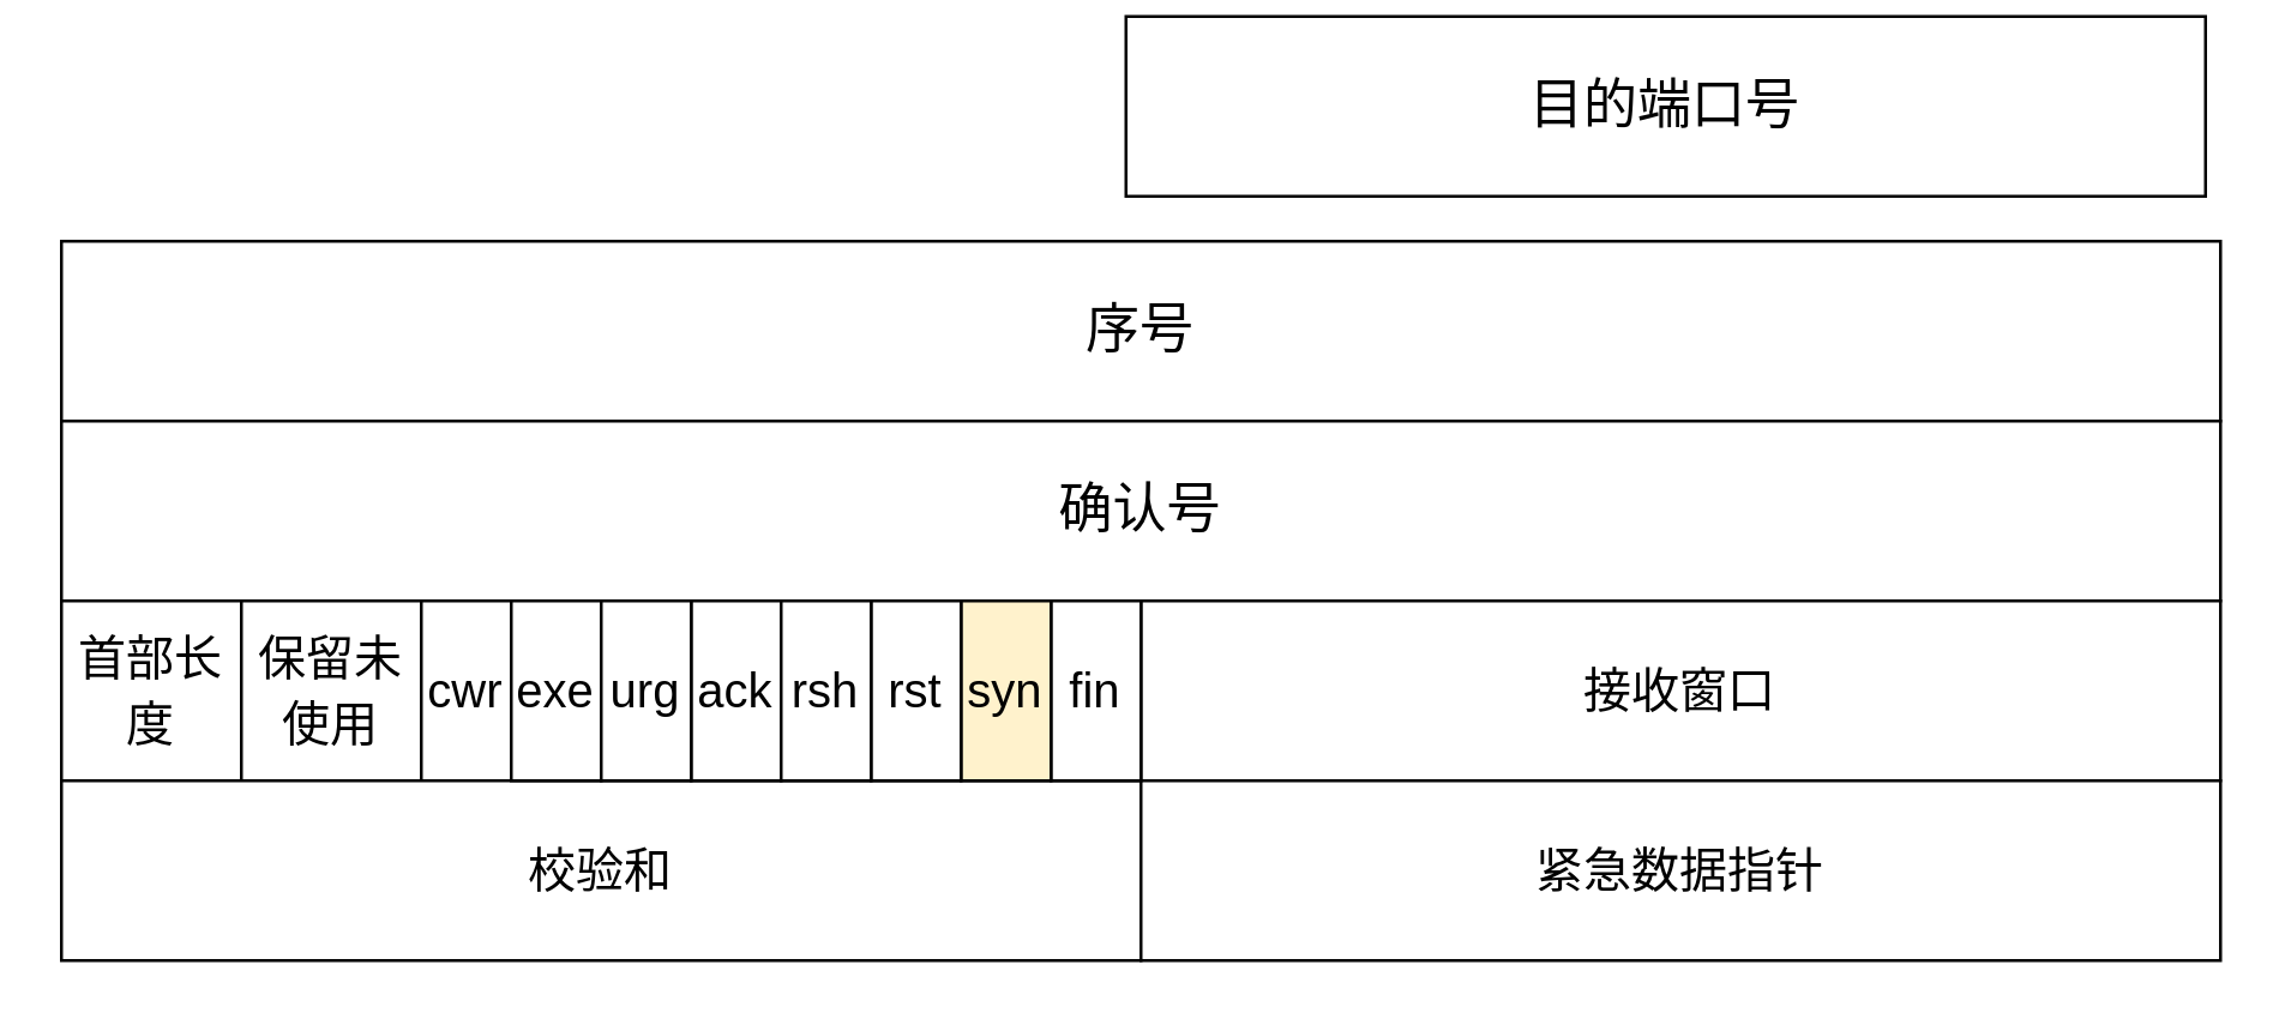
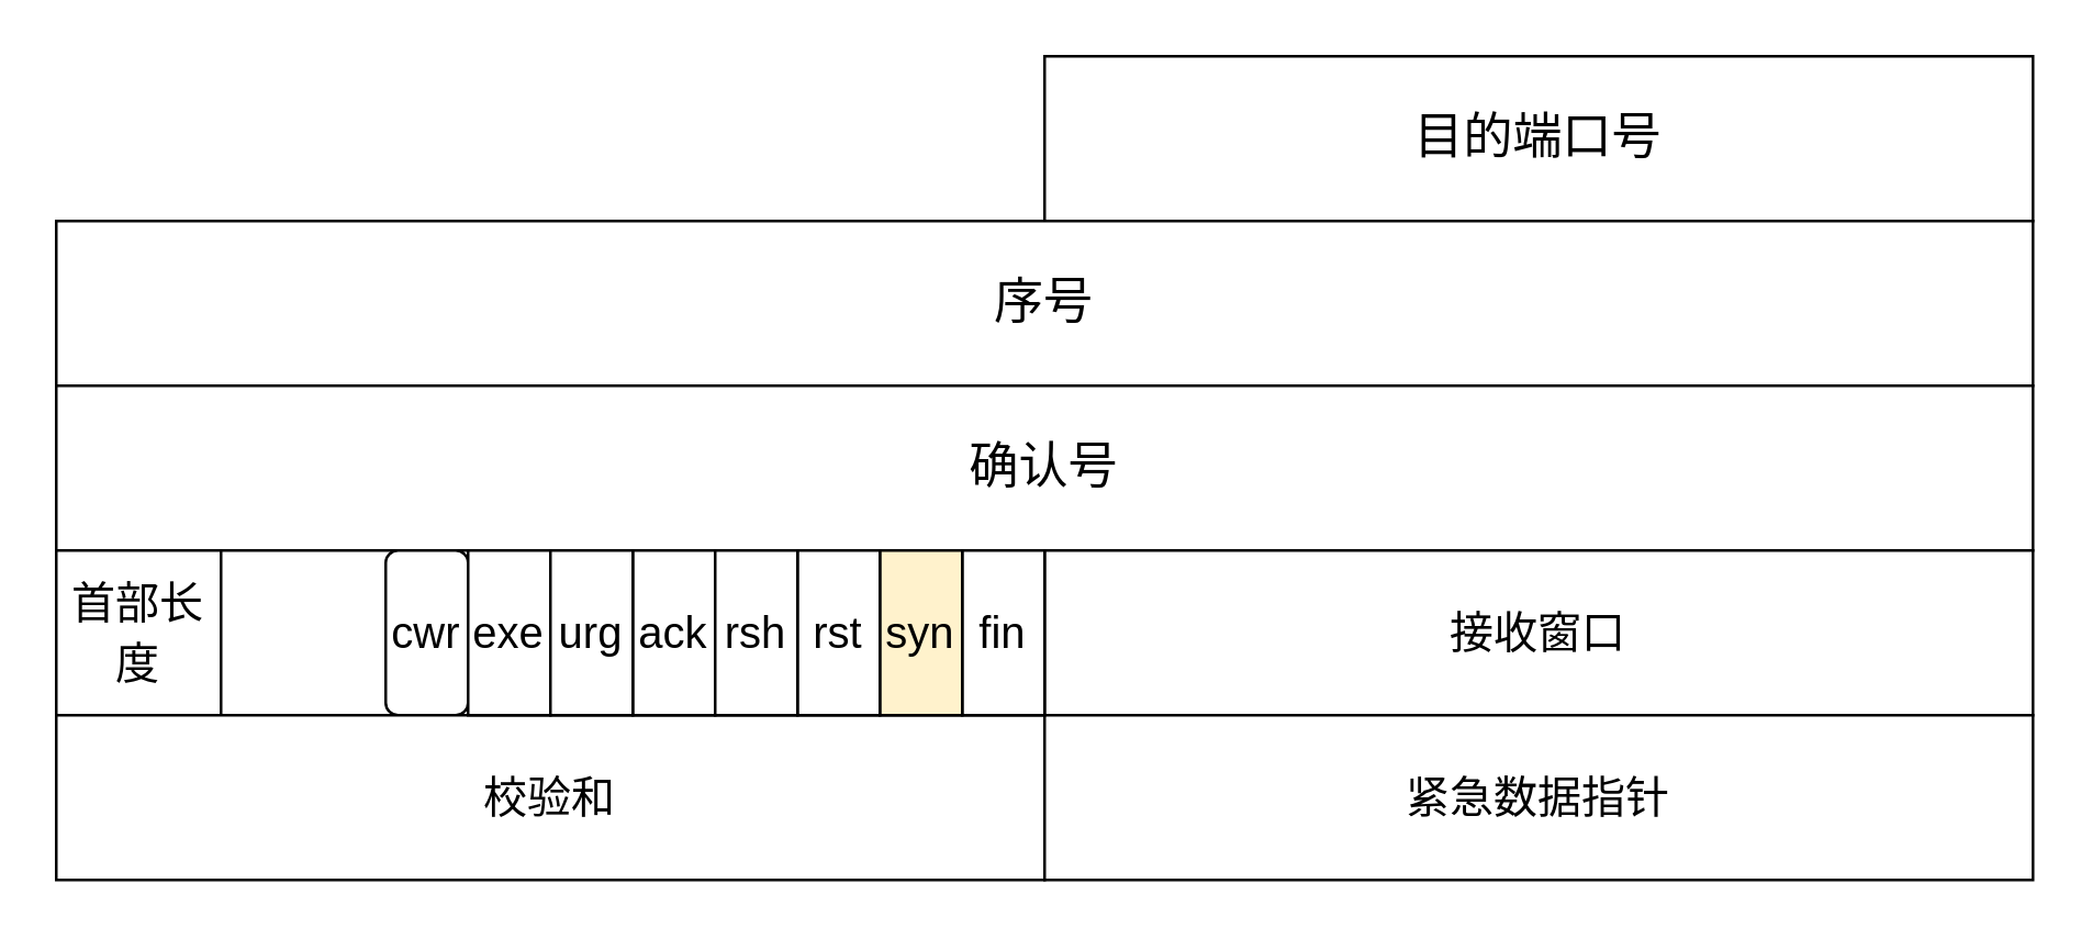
- <mxCell id="2" value="目的端口号" style="rounded=0;whiteSpace=wrap;html=1;fontSize=18;" vertex="1" parent="1"><mxGeometry x="375" y="5" width="360" height="60" as="geometry" /></mxCell>
+ <mxCell id="2" value="目的端口号" style="rounded=0;whiteSpace=wrap;html=1;fontSize=18;" vertex="1" parent="1"><mxGeometry x="380" y="20" width="360" height="60" as="geometry" /></mxCell>
- <mxCell id="6" value="&lt;font style=&quot;font-size: 16px&quot;&gt;保留未使用&lt;/font&gt;" style="rounded=0;whiteSpace=wrap;html=1;fontSize=18;" vertex="1" parent="1"><mxGeometry x="80" y="200" width="60" height="60" as="geometry" /></mxCell>
- <mxCell id="7" value="&lt;font style=&quot;font-size: 16px&quot;&gt;cwr&lt;/font&gt;" style="rounded=0;whiteSpace=wrap;html=1;fontSize=18;direction=west;" vertex="1" parent="1"><mxGeometry x="140" y="200" width="30" height="60" as="geometry" /></mxCell>
+ <mxCell id="7" value="&lt;font style=&quot;font-size: 16px&quot;&gt;cwr&lt;/font&gt;" style="whiteSpace=wrap;html=1;fontSize=18;direction=west;rounded=1;" vertex="1" parent="1"><mxGeometry x="140" y="200" width="30" height="60" as="geometry" /></mxCell>
